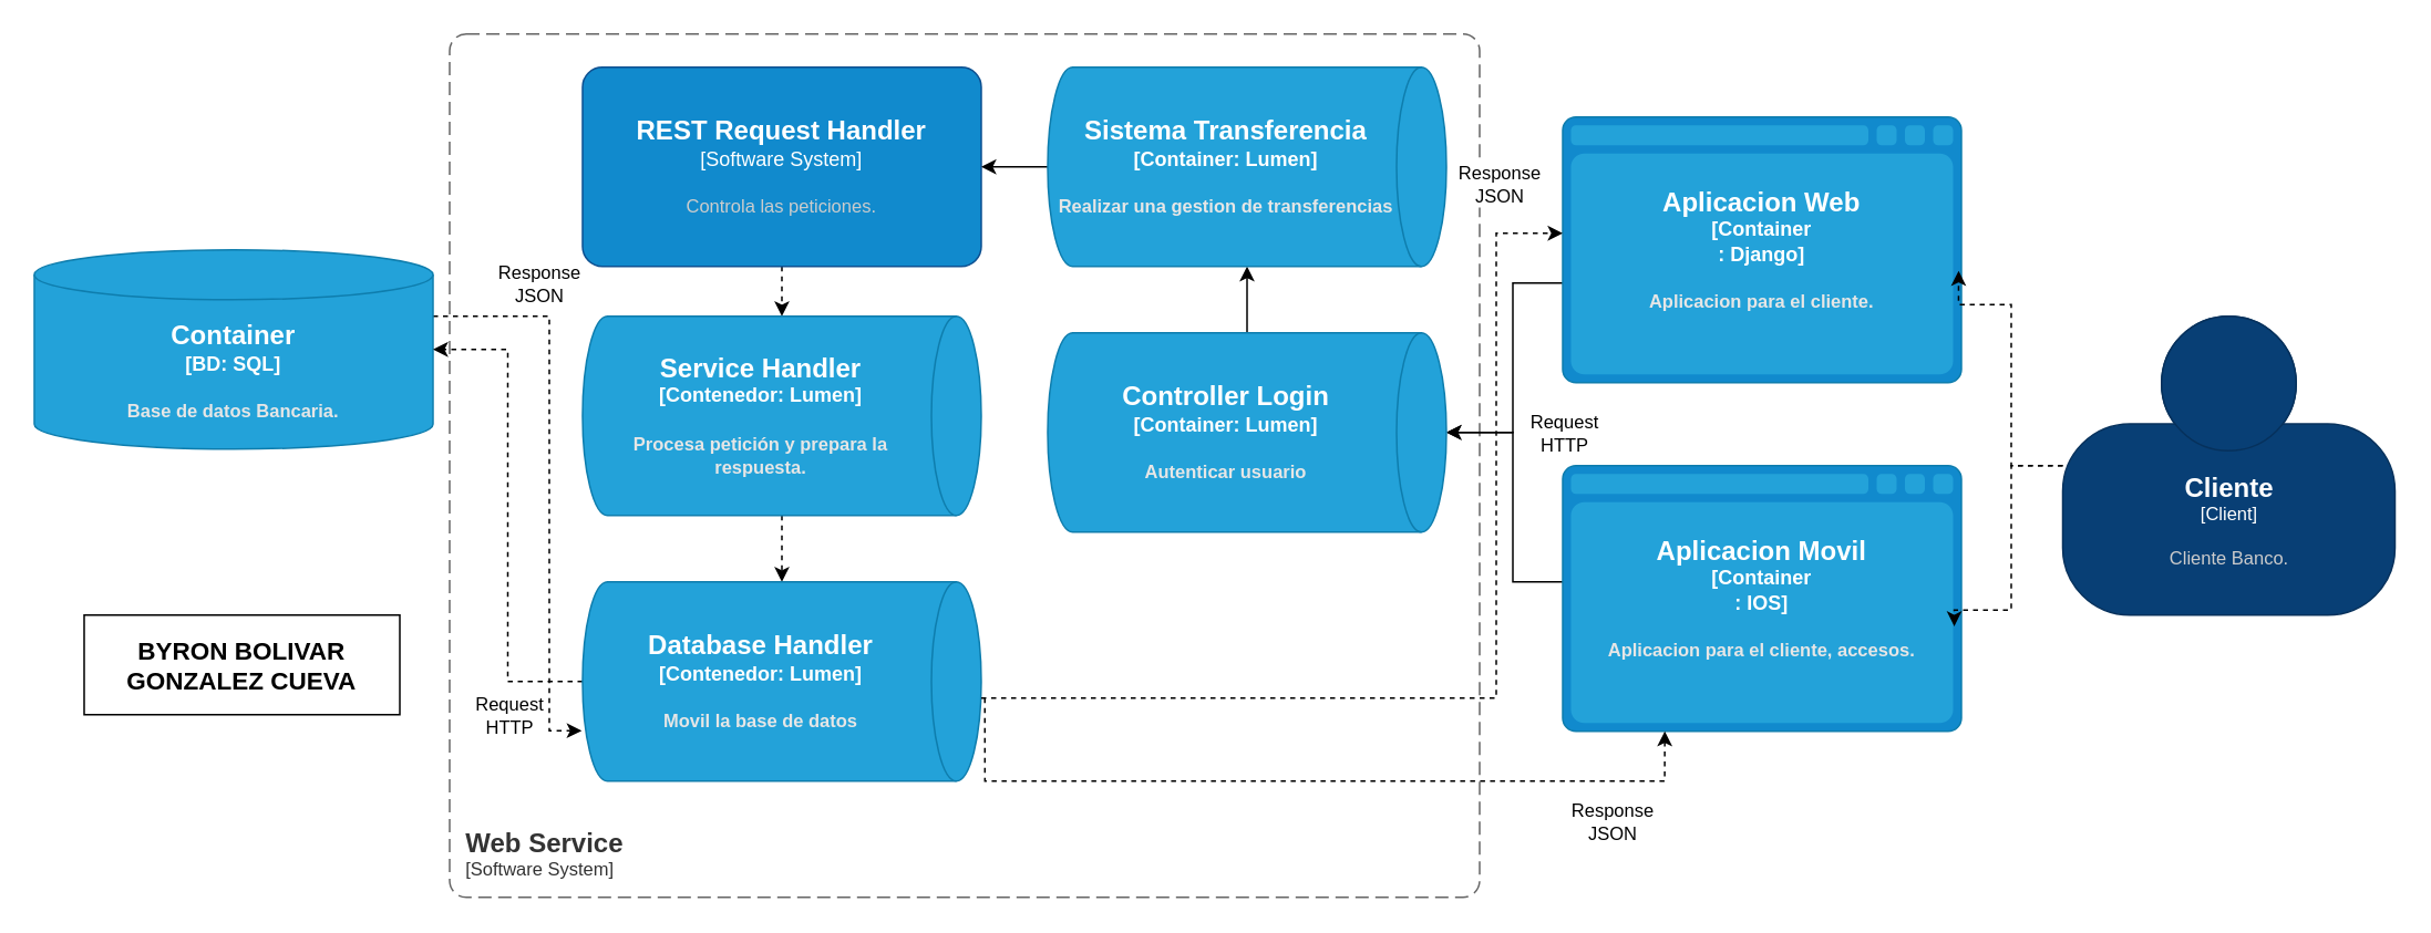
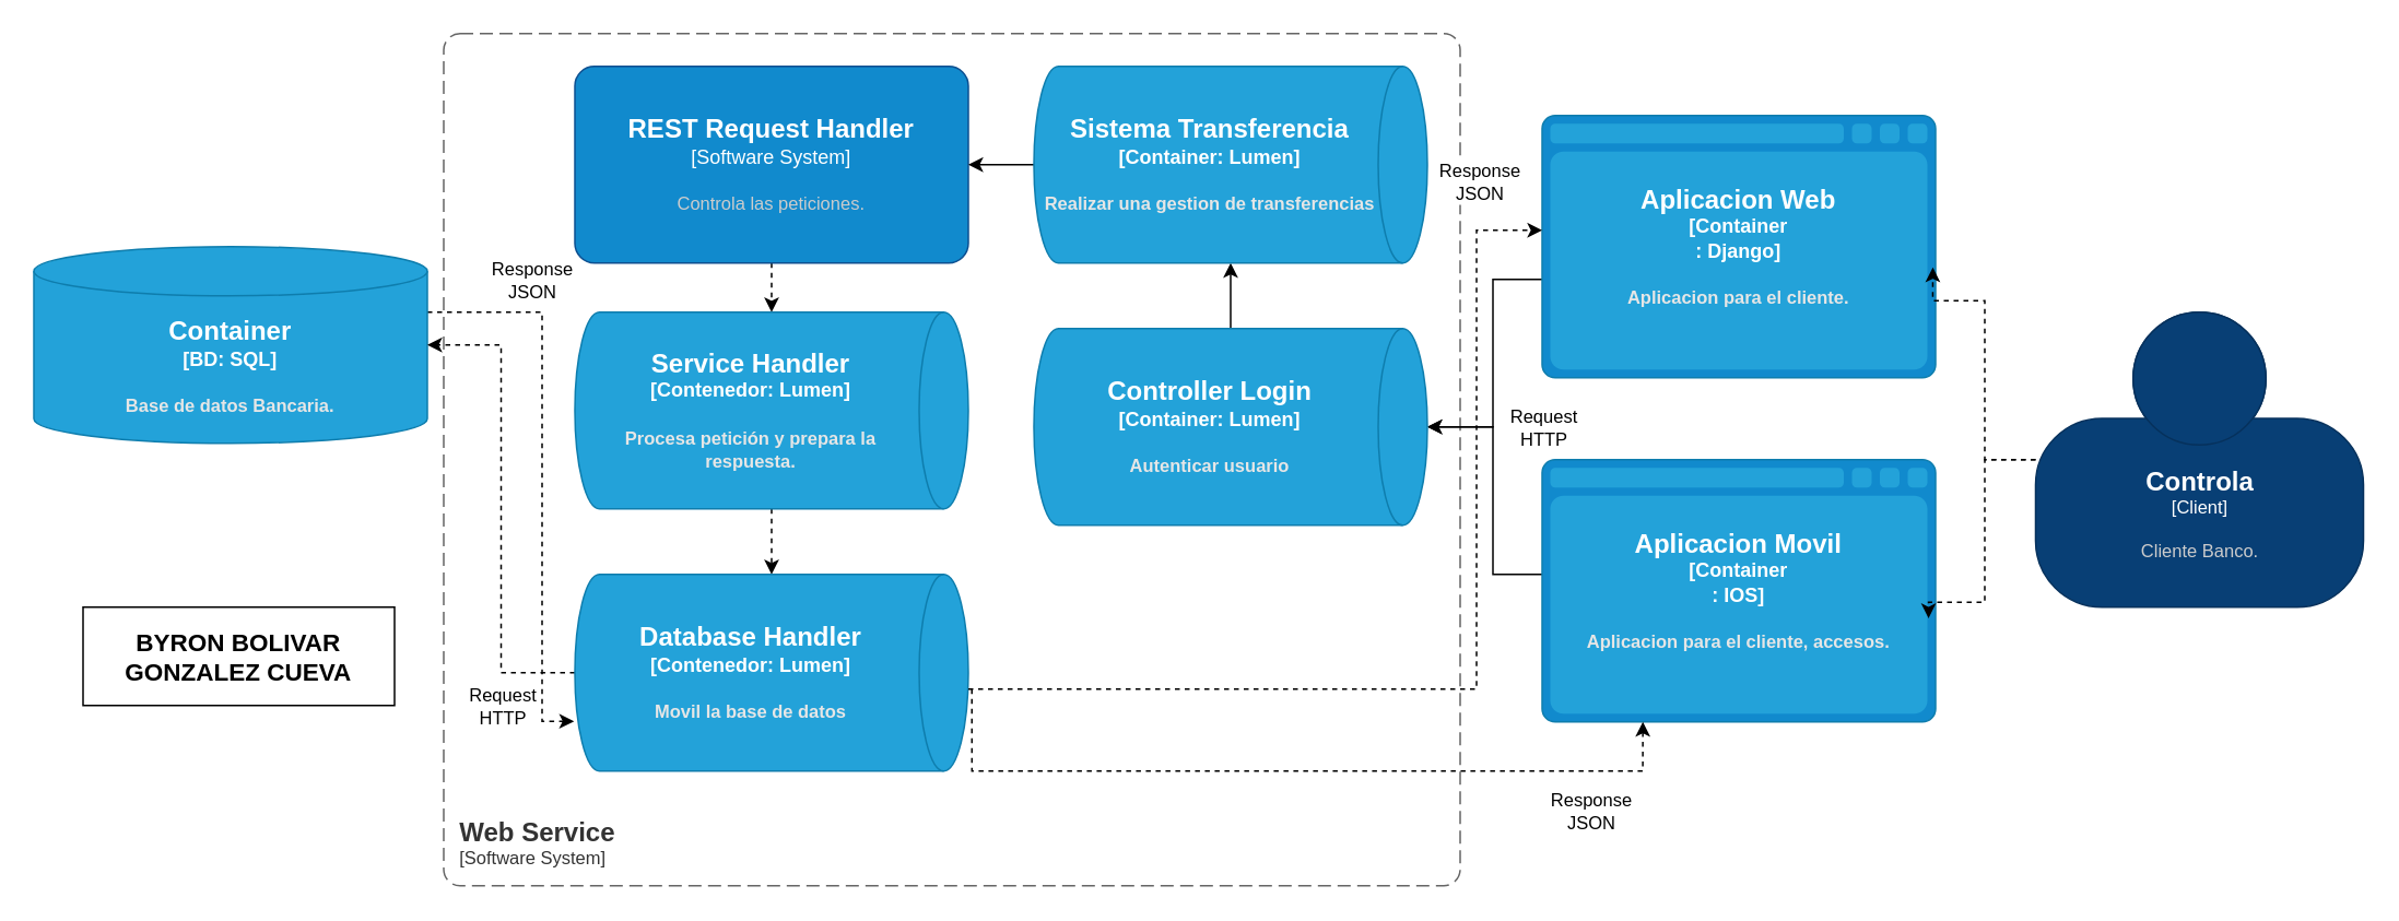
- <mxCell id="19" value="&lt;font style=&quot;font-size: 16px&quot;&gt;&lt;b&gt;Cliente&lt;/b&gt;&lt;/font&gt;&lt;div&gt;[Client]&lt;/div&gt;&lt;br&gt;&lt;div&gt;&lt;font style=&quot;font-size: 11px&quot;&gt;&lt;font color=&quot;#cccccc&quot;&gt;Cliente Banco.&lt;/font&gt;&lt;/div&gt;" style="html=1;fontSize=11;dashed=0;whitespace=wrap;fillColor=#083F75;strokeColor=#06315C;fontColor=#ffffff;shape=mxgraph.c4.person2;align=center;metaEdit=1;points=[[0.5,0,0],[1,0.5,0],[1,0.75,0],[0.75,1,0],[0.5,1,0],[0.25,1,0],[0,0.75,0],[0,0.5,0]];resizable=0;" parent="1" vertex="1"><mxGeometry x="1241" y="190" width="200" height="180" as="geometry" /></mxCell>
+ <mxCell id="19" value="&lt;font style=&quot;font-size: 16px&quot;&gt;&lt;b&gt;Controla&lt;/b&gt;&lt;/font&gt;&lt;div&gt;[Client]&lt;/div&gt;&lt;br&gt;&lt;div&gt;&lt;font style=&quot;font-size: 11px&quot;&gt;&lt;font color=&quot;#cccccc&quot;&gt;Cliente Banco.&lt;/font&gt;&lt;/div&gt;" style="html=1;fontSize=11;dashed=0;whitespace=wrap;fillColor=#083F75;strokeColor=#06315C;fontColor=#ffffff;shape=mxgraph.c4.person2;align=center;metaEdit=1;points=[[0.5,0,0],[1,0.5,0],[1,0.75,0],[0.75,1,0],[0.5,1,0],[0.25,1,0],[0,0.75,0],[0,0.5,0]];resizable=0;" parent="1" vertex="1"><mxGeometry x="1241" y="190" width="200" height="180" as="geometry" /></mxCell>
